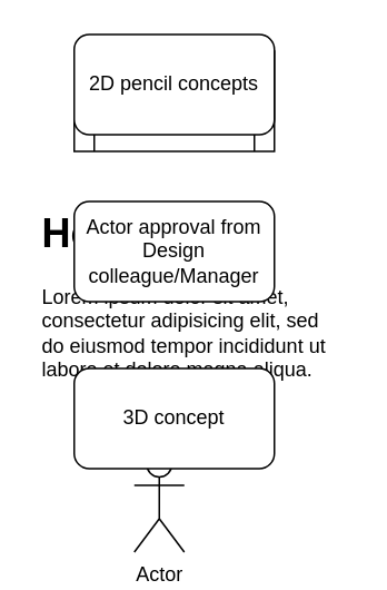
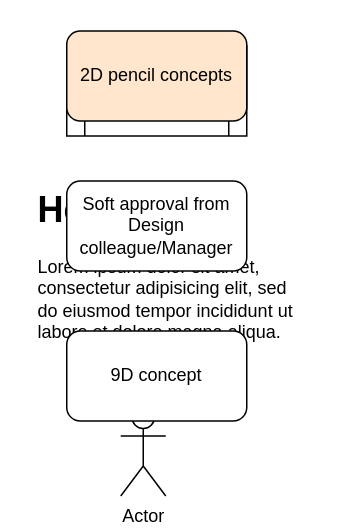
- <mxCell id="3" value="2D pencil concepts" style="rounded=1;whiteSpace=wrap;html=1;" vertex="1" parent="1"><mxGeometry x="44" y="20" width="120" height="60" as="geometry" /></mxCell>
+ <mxCell id="3" value="2D pencil concepts" style="rounded=1;whiteSpace=wrap;html=1;fillColor=#ffe6cc;" vertex="1" parent="1"><mxGeometry x="44" y="20" width="120" height="60" as="geometry" /></mxCell>
- <mxCell id="5" value="Actor approval from Design colleague/Manager" style="rounded=1;whiteSpace=wrap;html=1;" vertex="1" parent="1"><mxGeometry x="44" y="120" width="120" height="60" as="geometry" /></mxCell>
+ <mxCell id="5" value="Soft approval from Design colleague/Manager" style="rounded=1;whiteSpace=wrap;html=1;" vertex="1" parent="1"><mxGeometry x="44" y="120" width="120" height="60" as="geometry" /></mxCell>
- <mxCell id="7" value="3D concept" style="rounded=1;whiteSpace=wrap;html=1;" vertex="1" parent="1"><mxGeometry x="44" y="220" width="120" height="60" as="geometry" /></mxCell>
+ <mxCell id="7" value="9D concept" style="rounded=1;whiteSpace=wrap;html=1;" vertex="1" parent="1"><mxGeometry x="44" y="220" width="120" height="60" as="geometry" /></mxCell>
